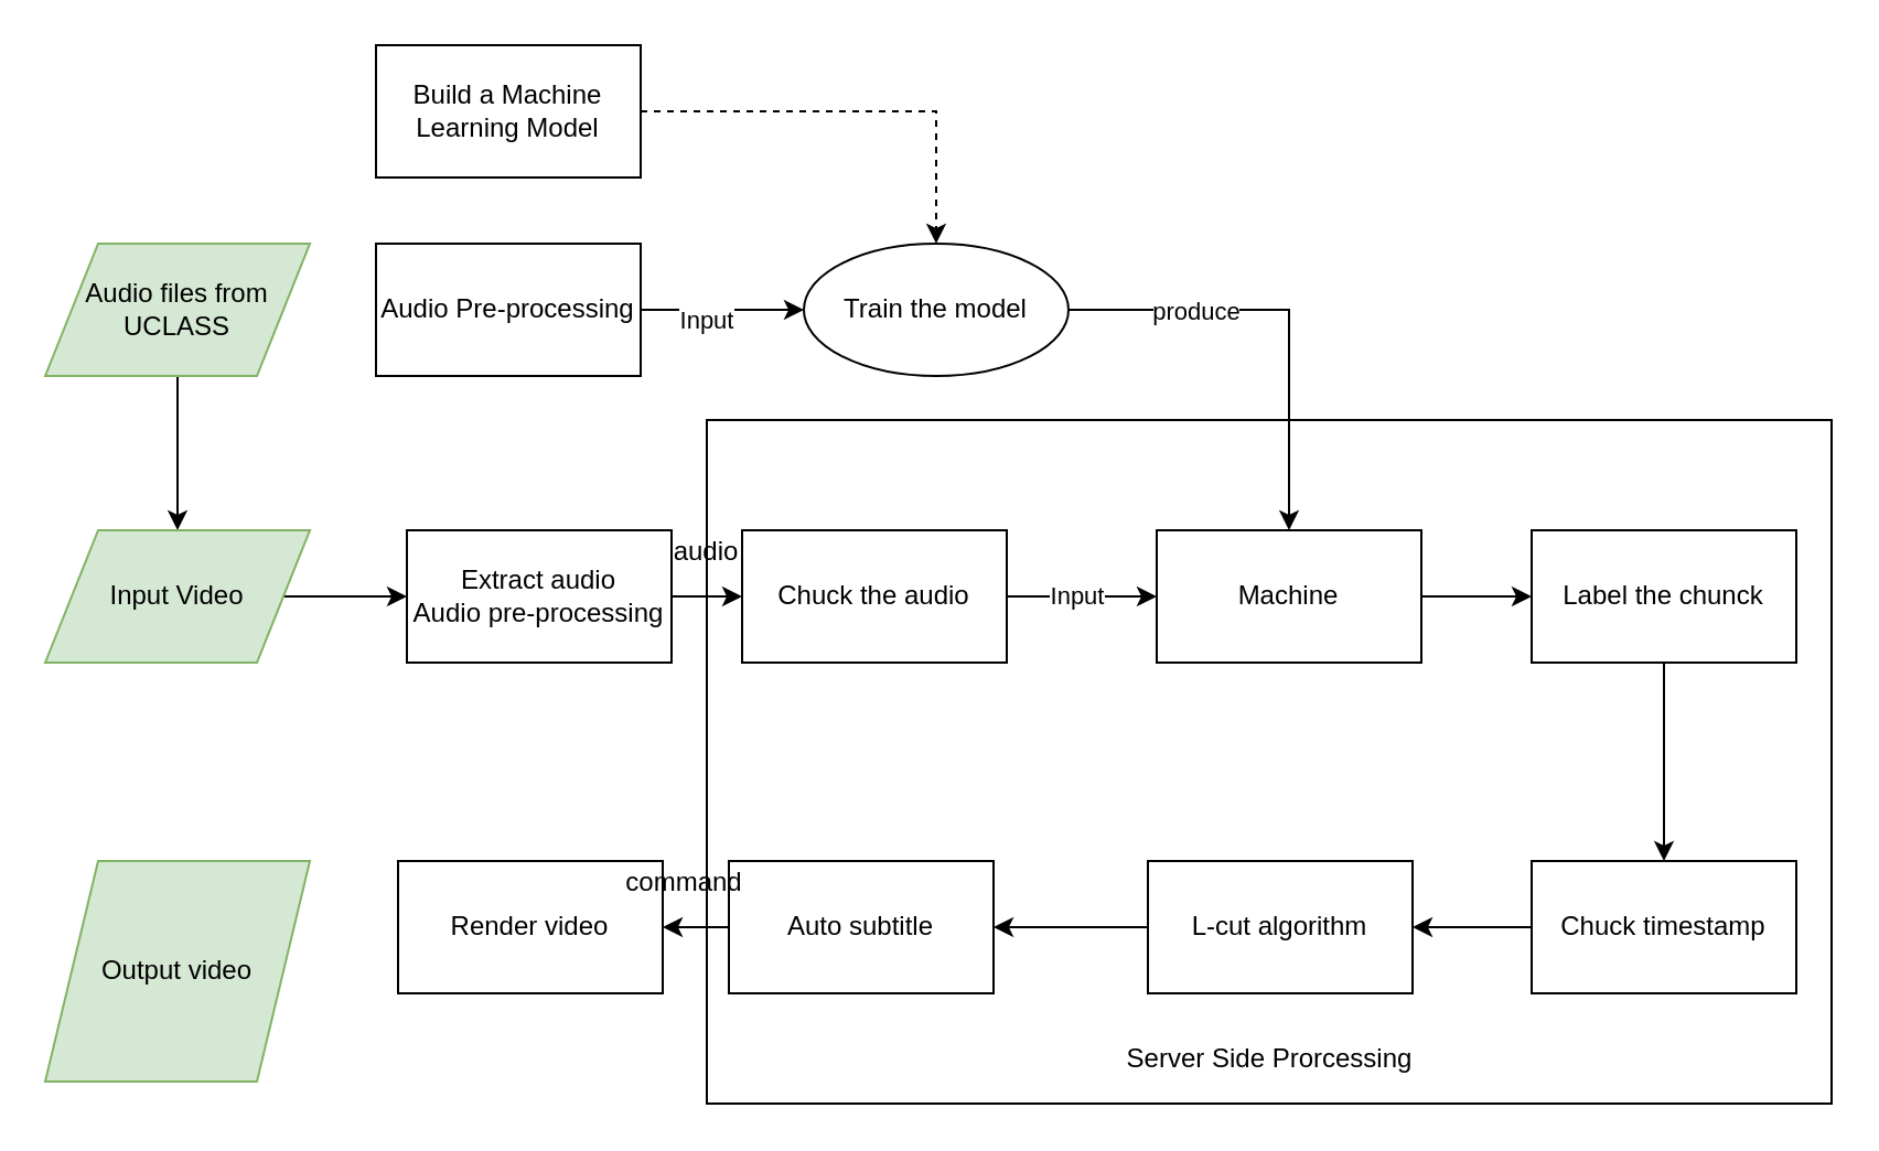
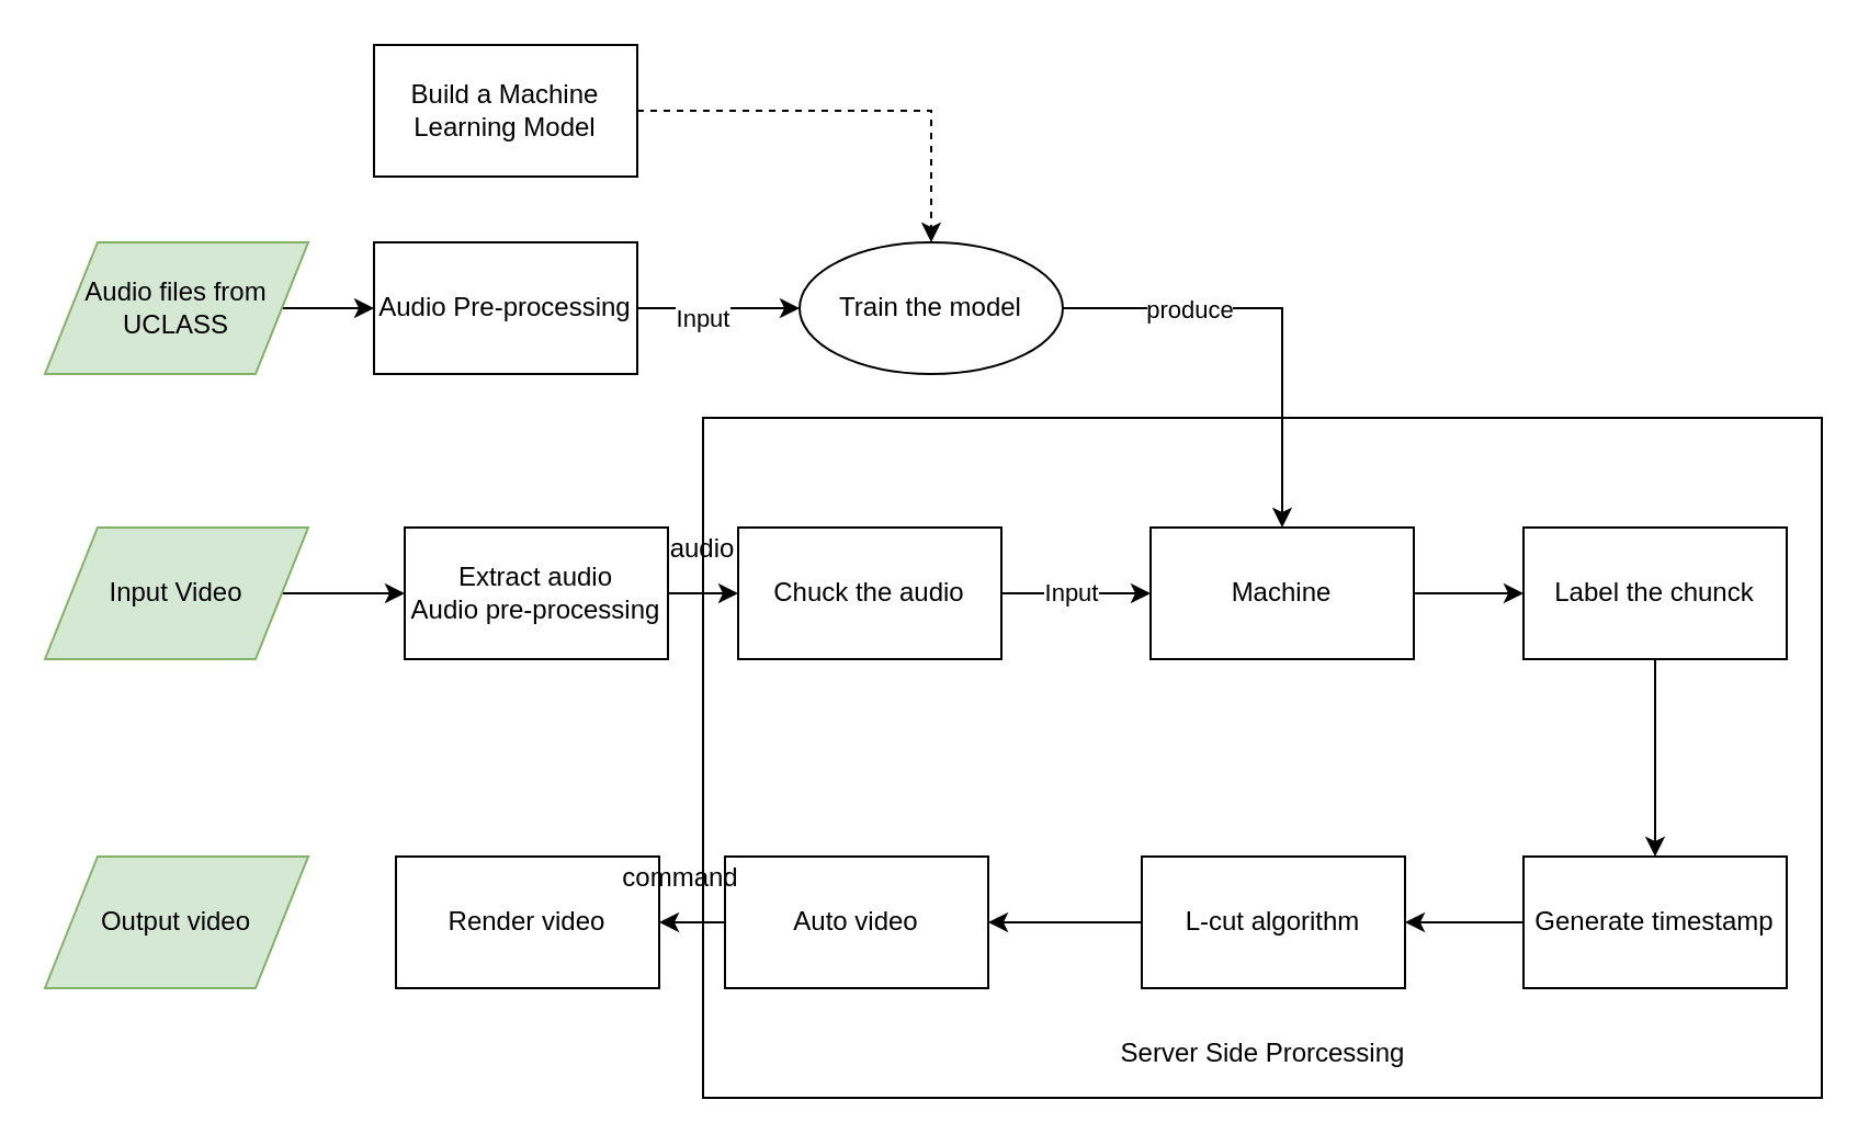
- <mxCell id="3" style="edgeStyle=orthogonalEdgeStyle;rounded=0;orthogonalLoop=1;jettySize=auto;html=1;" parent="1" source="4" target="16" edge="1"><mxGeometry relative="1" as="geometry" /></mxCell>
+ <mxCell id="3" style="edgeStyle=orthogonalEdgeStyle;rounded=0;orthogonalLoop=1;jettySize=auto;html=1;" parent="1" source="4" target="7" edge="1"><mxGeometry relative="1" as="geometry" /></mxCell>
- <mxCell id="31" value="Auto subtitle" style="rounded=0;whiteSpace=wrap;html=1;" parent="1" vertex="1"><mxGeometry x="330" y="390" width="120" height="60" as="geometry" /></mxCell>
+ <mxCell id="31" value="Auto video" style="rounded=0;whiteSpace=wrap;html=1;" parent="1" vertex="1"><mxGeometry x="330" y="390" width="120" height="60" as="geometry" /></mxCell>
- <mxCell id="22" value="Chuck timestamp" style="rounded=0;whiteSpace=wrap;html=1;" parent="1" vertex="1"><mxGeometry x="694" y="390" width="120" height="60" as="geometry" /></mxCell>
+ <mxCell id="22" value="Generate timestamp" style="rounded=0;whiteSpace=wrap;html=1;" parent="1" vertex="1"><mxGeometry x="694" y="390" width="120" height="60" as="geometry" /></mxCell>
- <mxCell id="29" value="Output video" style="shape=parallelogram;perimeter=parallelogramPerimeter;whiteSpace=wrap;html=1;fillColor=#d5e8d4;strokeColor=#82b366;" parent="1" vertex="1"><mxGeometry x="20" y="390" width="120" height="100" as="geometry" /></mxCell>
+ <mxCell id="29" value="Output video" style="shape=parallelogram;perimeter=parallelogramPerimeter;whiteSpace=wrap;html=1;fillColor=#d5e8d4;strokeColor=#82b366;" parent="1" vertex="1"><mxGeometry x="20" y="390" width="120" height="60" as="geometry" /></mxCell>
